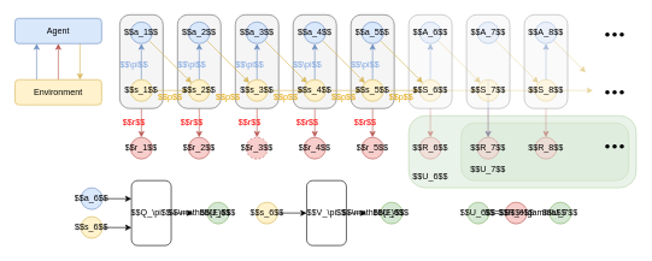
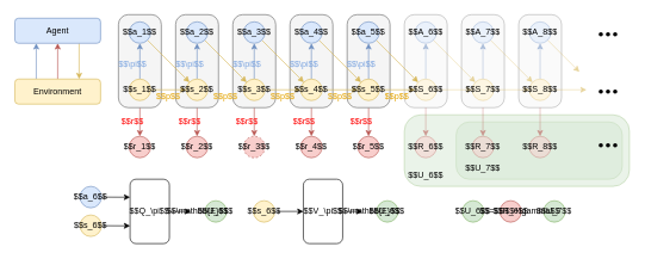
- <mxCell id="63" style="edgeStyle=none;rounded=0;orthogonalLoop=1;jettySize=auto;html=1;exitX=0.5;exitY=0;exitDx=0;exitDy=0;opacity=50;fillColor=#dae8fc;strokeColor=#6c8ebf;" parent="1" source="65" target="68" edge="1"><mxGeometry relative="1" as="geometry" /></mxCell>
+ <mxCell id="63" style="edgeStyle=none;rounded=0;orthogonalLoop=1;jettySize=auto;html=1;exitX=0.5;exitY=0;exitDx=0;exitDy=0;entryX=0.5;entryY=1;entryDx=0;entryDy=0;opacity=50;fillColor=#dae8fc;strokeColor=#6c8ebf;" parent="1" source="65" target="67" edge="1"><mxGeometry relative="1" as="geometry" /></mxCell>
